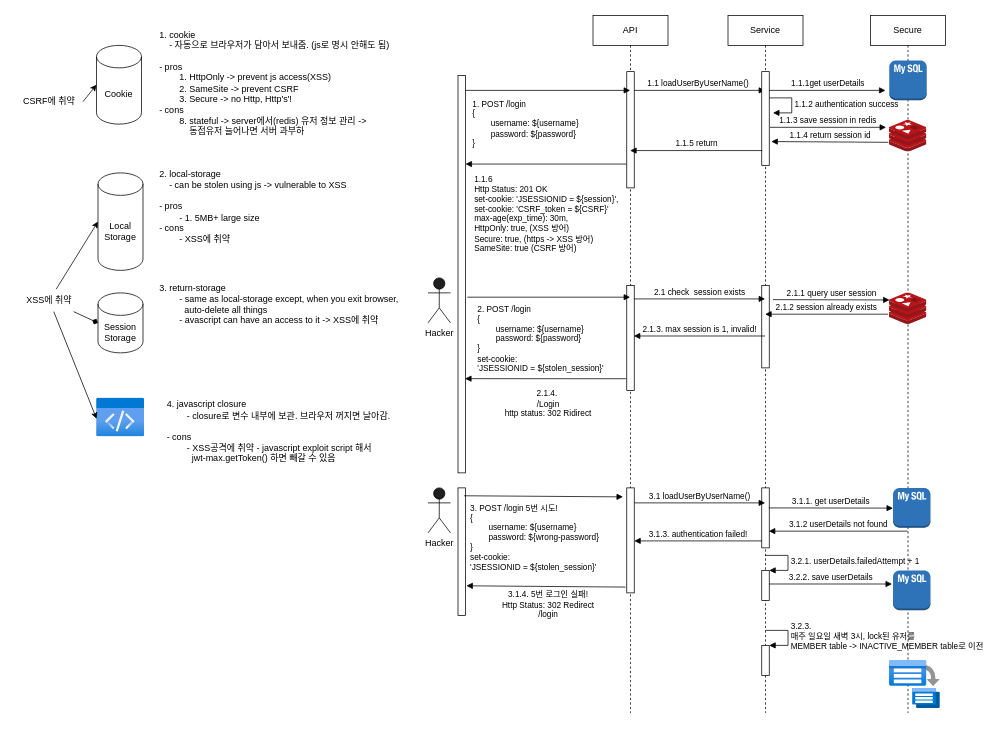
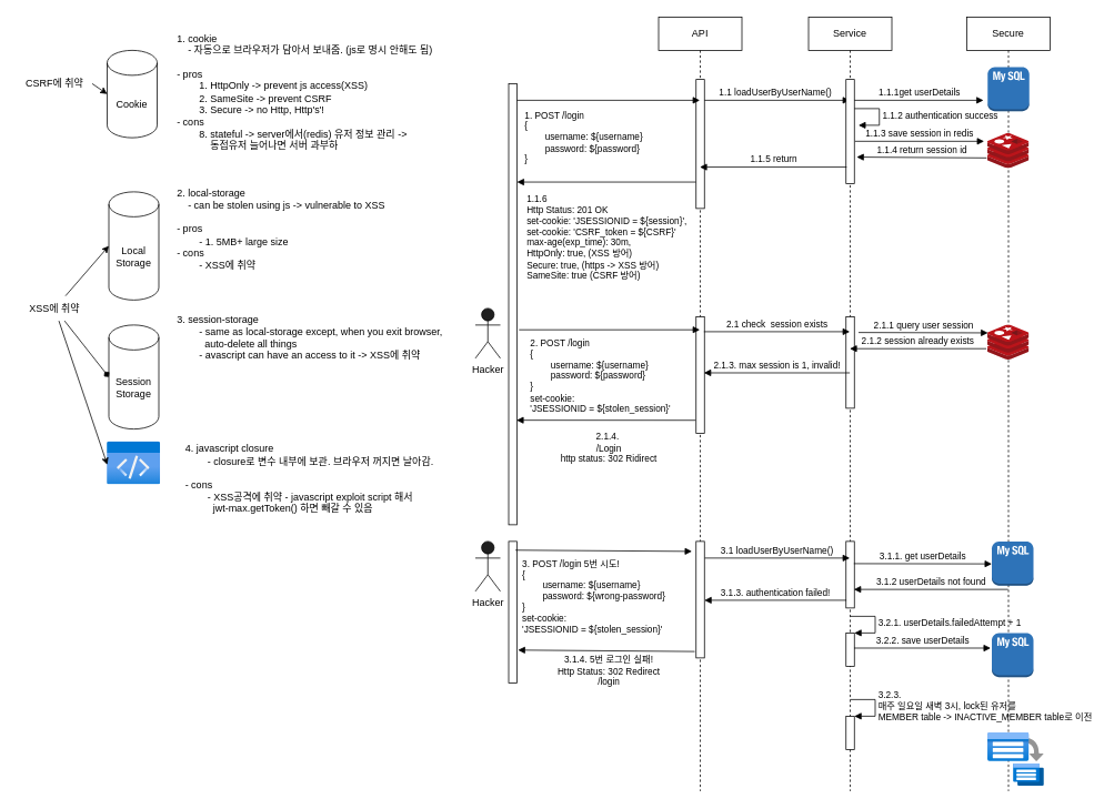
- <mxCell id="32" value="CSRF에 취약" style="text;strokeColor=none;align=center;fillColor=none;html=1;verticalAlign=middle;whiteSpace=wrap;rounded=0;" vertex="1" parent="1"><mxGeometry x="20" y="120" width="90" height="30" as="geometry" /></mxCell>
+ <mxCell id="32" value="CSRF에 취약" style="text;strokeColor=none;align=center;fillColor=none;html=1;verticalAlign=middle;whiteSpace=wrap;rounded=0;" vertex="1" parent="1"><mxGeometry x="20" y="85" width="90" height="30" as="geometry" /></mxCell>
- <mxCell id="36" value="XSS에 취약" style="text;strokeColor=none;align=center;fillColor=none;html=1;verticalAlign=middle;whiteSpace=wrap;rounded=0;" vertex="1" parent="1"><mxGeometry x="20" y="385" width="90" height="30" as="geometry" /></mxCell>
+ <mxCell id="36" value="XSS에 취약" style="text;strokeColor=none;align=center;fillColor=none;html=1;verticalAlign=middle;whiteSpace=wrap;rounded=0;" vertex="1" parent="1"><mxGeometry x="20" y="355" width="90" height="30" as="geometry" /></mxCell>
- <mxCell id="30" value="&lt;div&gt;3. return-storage&lt;/div&gt;&lt;div&gt;&lt;span style=&quot;white-space: pre;&quot;&gt;&#09;&lt;/span&gt;- same as local-storage except, when you exit browser,&amp;nbsp;&lt;/div&gt;&lt;div&gt;&amp;nbsp; &amp;nbsp; &amp;nbsp; &amp;nbsp; &amp;nbsp; auto-delete all things&lt;/div&gt;&lt;div&gt;&lt;span style=&quot;white-space: pre;&quot;&gt;&#09;&lt;/span&gt;- avascript can have an access to it -&amp;gt; XSS에 취약&lt;/div&gt;" style="text;strokeColor=none;align=left;fillColor=none;html=1;verticalAlign=middle;whiteSpace=wrap;rounded=0;" vertex="1" parent="1"><mxGeometry x="210" y="390" width="360" height="30" as="geometry" /></mxCell>
+ <mxCell id="30" value="&lt;div&gt;3. session-storage&lt;/div&gt;&lt;div&gt;&lt;span style=&quot;white-space: pre;&quot;&gt;&#09;&lt;/span&gt;- same as local-storage except, when you exit browser,&amp;nbsp;&lt;/div&gt;&lt;div&gt;&amp;nbsp; &amp;nbsp; &amp;nbsp; &amp;nbsp; &amp;nbsp; auto-delete all things&lt;/div&gt;&lt;div&gt;&lt;span style=&quot;white-space: pre;&quot;&gt;&#09;&lt;/span&gt;- avascript can have an access to it -&amp;gt; XSS에 취약&lt;/div&gt;" style="text;strokeColor=none;align=left;fillColor=none;html=1;verticalAlign=middle;whiteSpace=wrap;rounded=0;" vertex="1" parent="1"><mxGeometry x="210" y="390" width="360" height="30" as="geometry" /></mxCell>
- <mxCell id="25" value="Session Storage" style="shape=cylinder3;whiteSpace=wrap;html=1;boundedLbl=1;backgroundOutline=1;size=15;" vertex="1" parent="1"><mxGeometry x="130" y="390" width="60" height="80" as="geometry" /></mxCell>
+ <mxCell id="25" value="Session Storage" style="shape=cylinder3;whiteSpace=wrap;html=1;boundedLbl=1;backgroundOutline=1;size=15;" vertex="1" parent="1"><mxGeometry x="130" y="390" width="60" height="125" as="geometry" /></mxCell>
